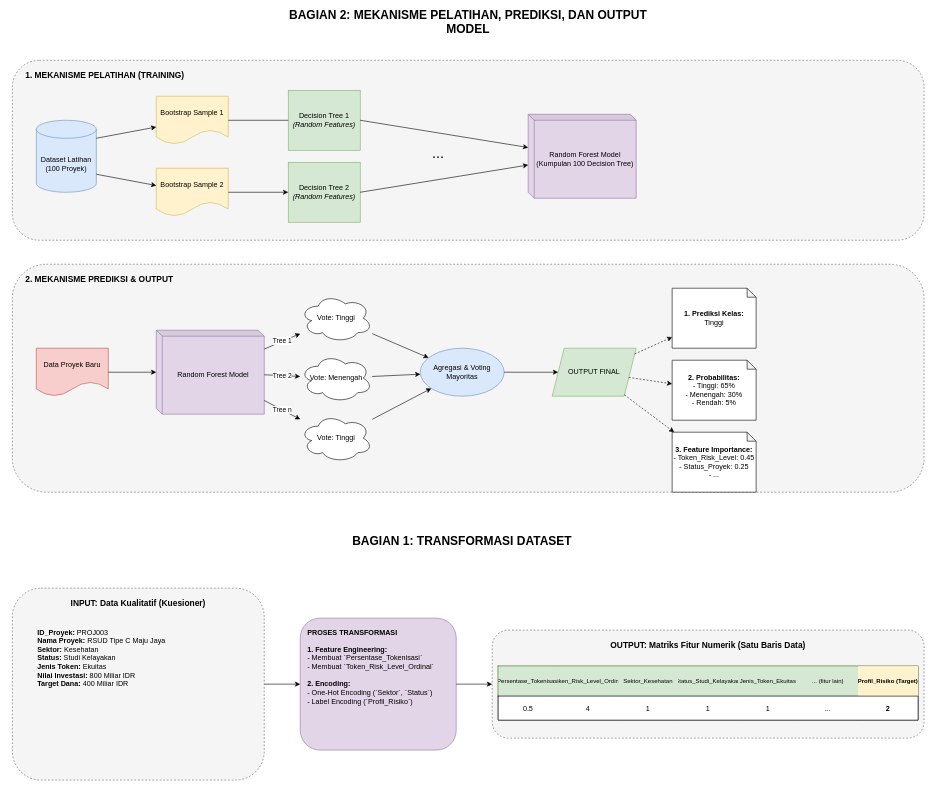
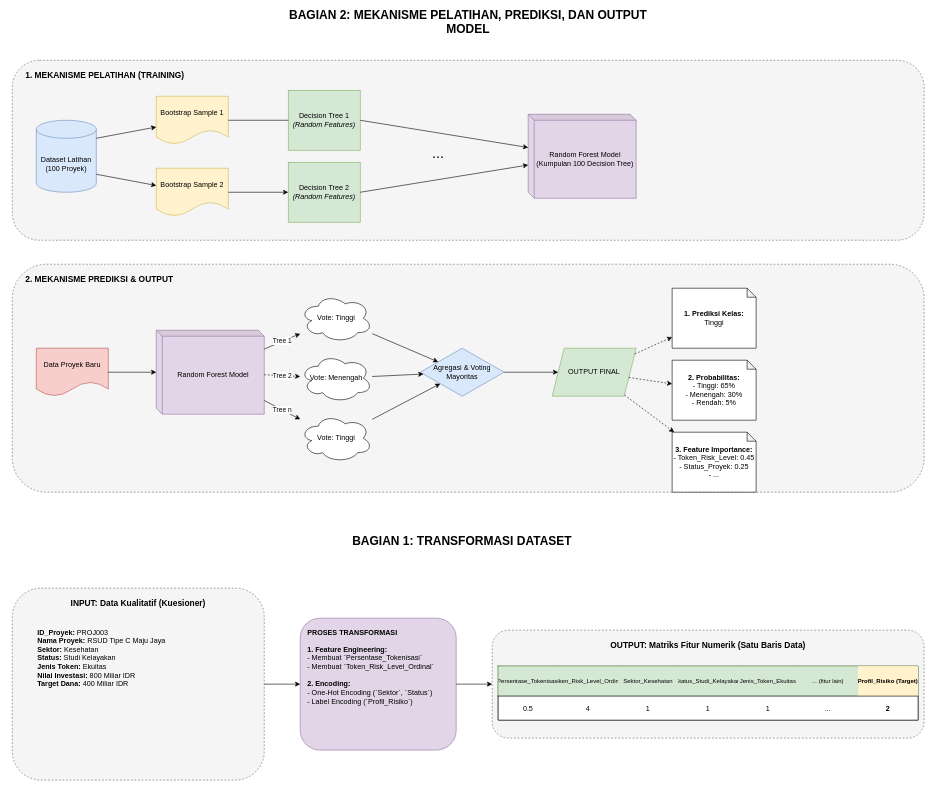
- <mxCell id="36" value="Agregasi &amp;amp; Voting Mayoritas" style="ellipse;whiteSpace=wrap;html=1;fillColor=#dae8fc;strokeColor=#6c8ebf;" vertex="1" parent="1"><mxGeometry x="700" y="580" width="140" height="80" as="geometry" /></mxCell>
+ <mxCell id="36" value="Agregasi &amp;amp; Voting Mayoritas" style="rhombus;whiteSpace=wrap;html=1;fillColor=#dae8fc;strokeColor=#6c8ebf;" vertex="1" parent="1"><mxGeometry x="700" y="580" width="140" height="80" as="geometry" /></mxCell>
- <mxCell id="34" value="Tree 2" style="endArrow=classic;html=1;rounded=0;" edge="1" parent="1" source="29" target="31"><mxGeometry width="50" height="50" relative="1" as="geometry"><mxPoint x="460" y="630" as="sourcePoint" /><mxPoint x="510" y="580" as="targetPoint" /></mxGeometry></mxCell>
+ <mxCell id="34" value="Tree 2" style="endArrow=classic;html=1;rounded=0;dashed=1;" edge="1" parent="1" source="29" target="31"><mxGeometry width="50" height="50" relative="1" as="geometry"><mxPoint x="460" y="630" as="sourcePoint" /><mxPoint x="510" y="580" as="targetPoint" /></mxGeometry></mxCell>
